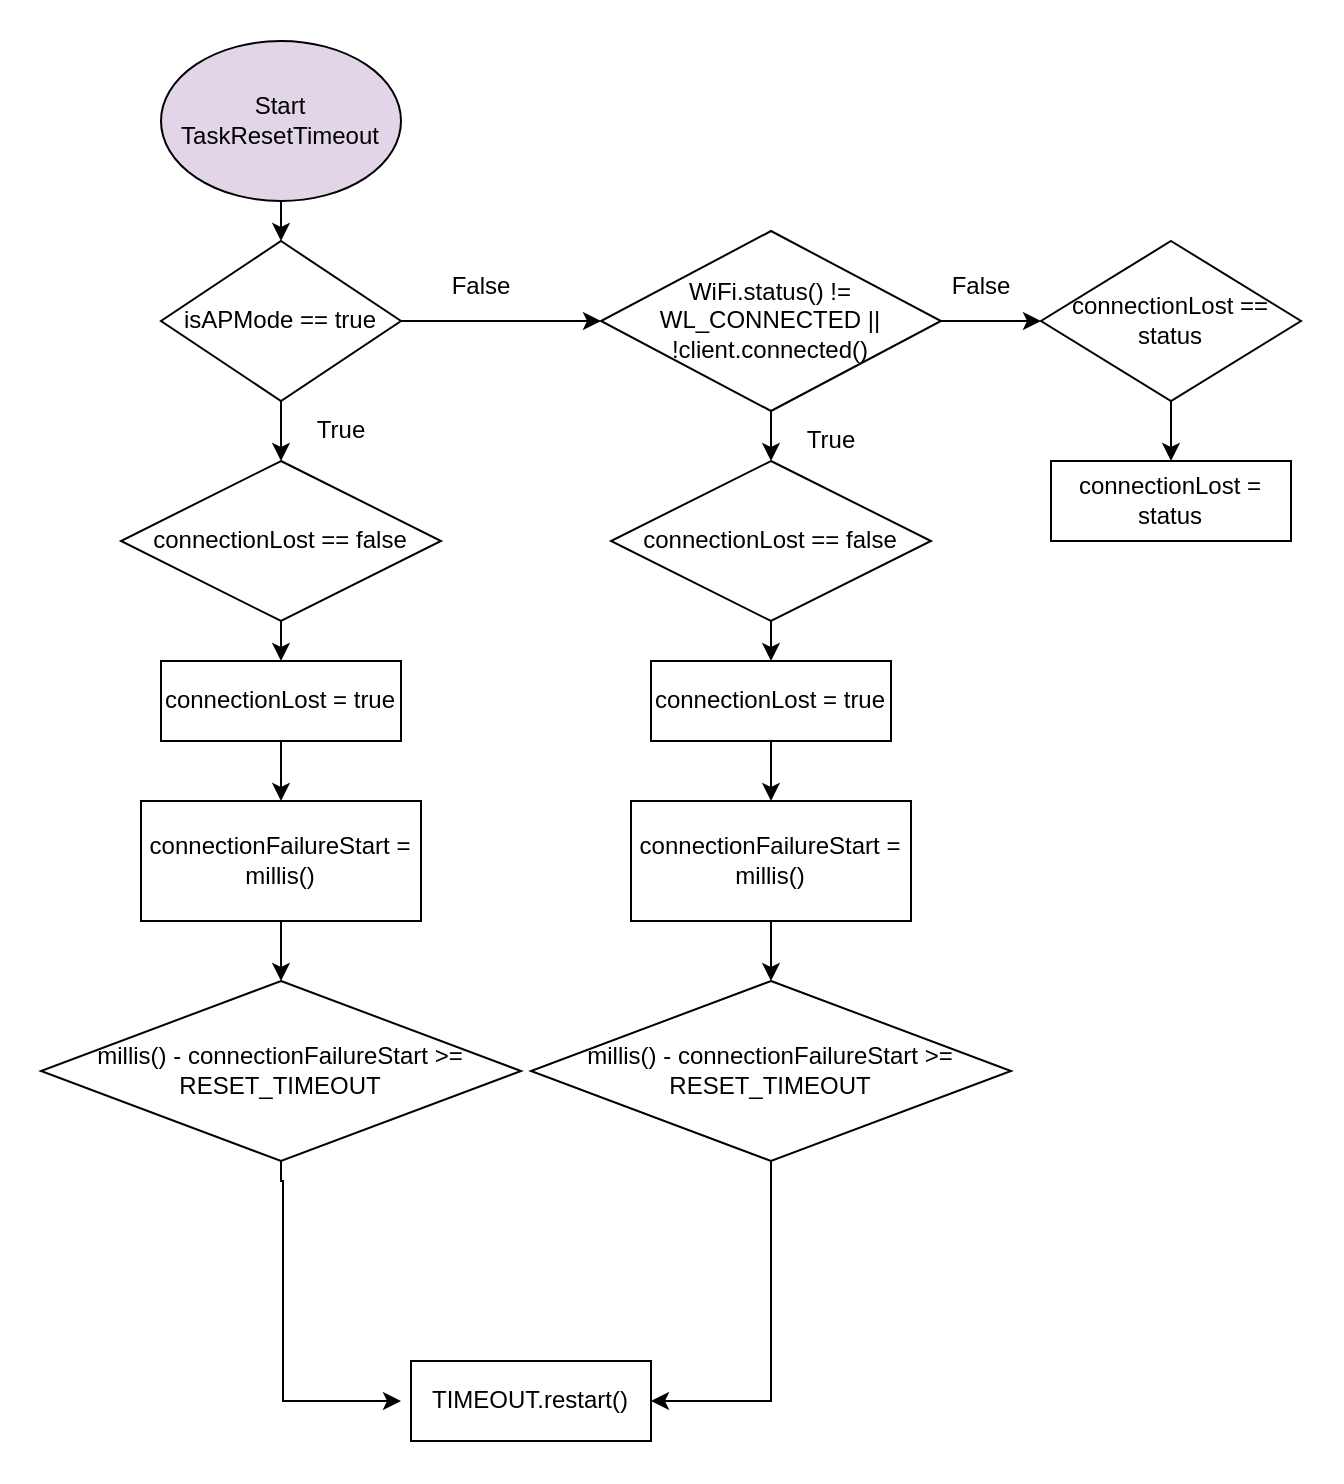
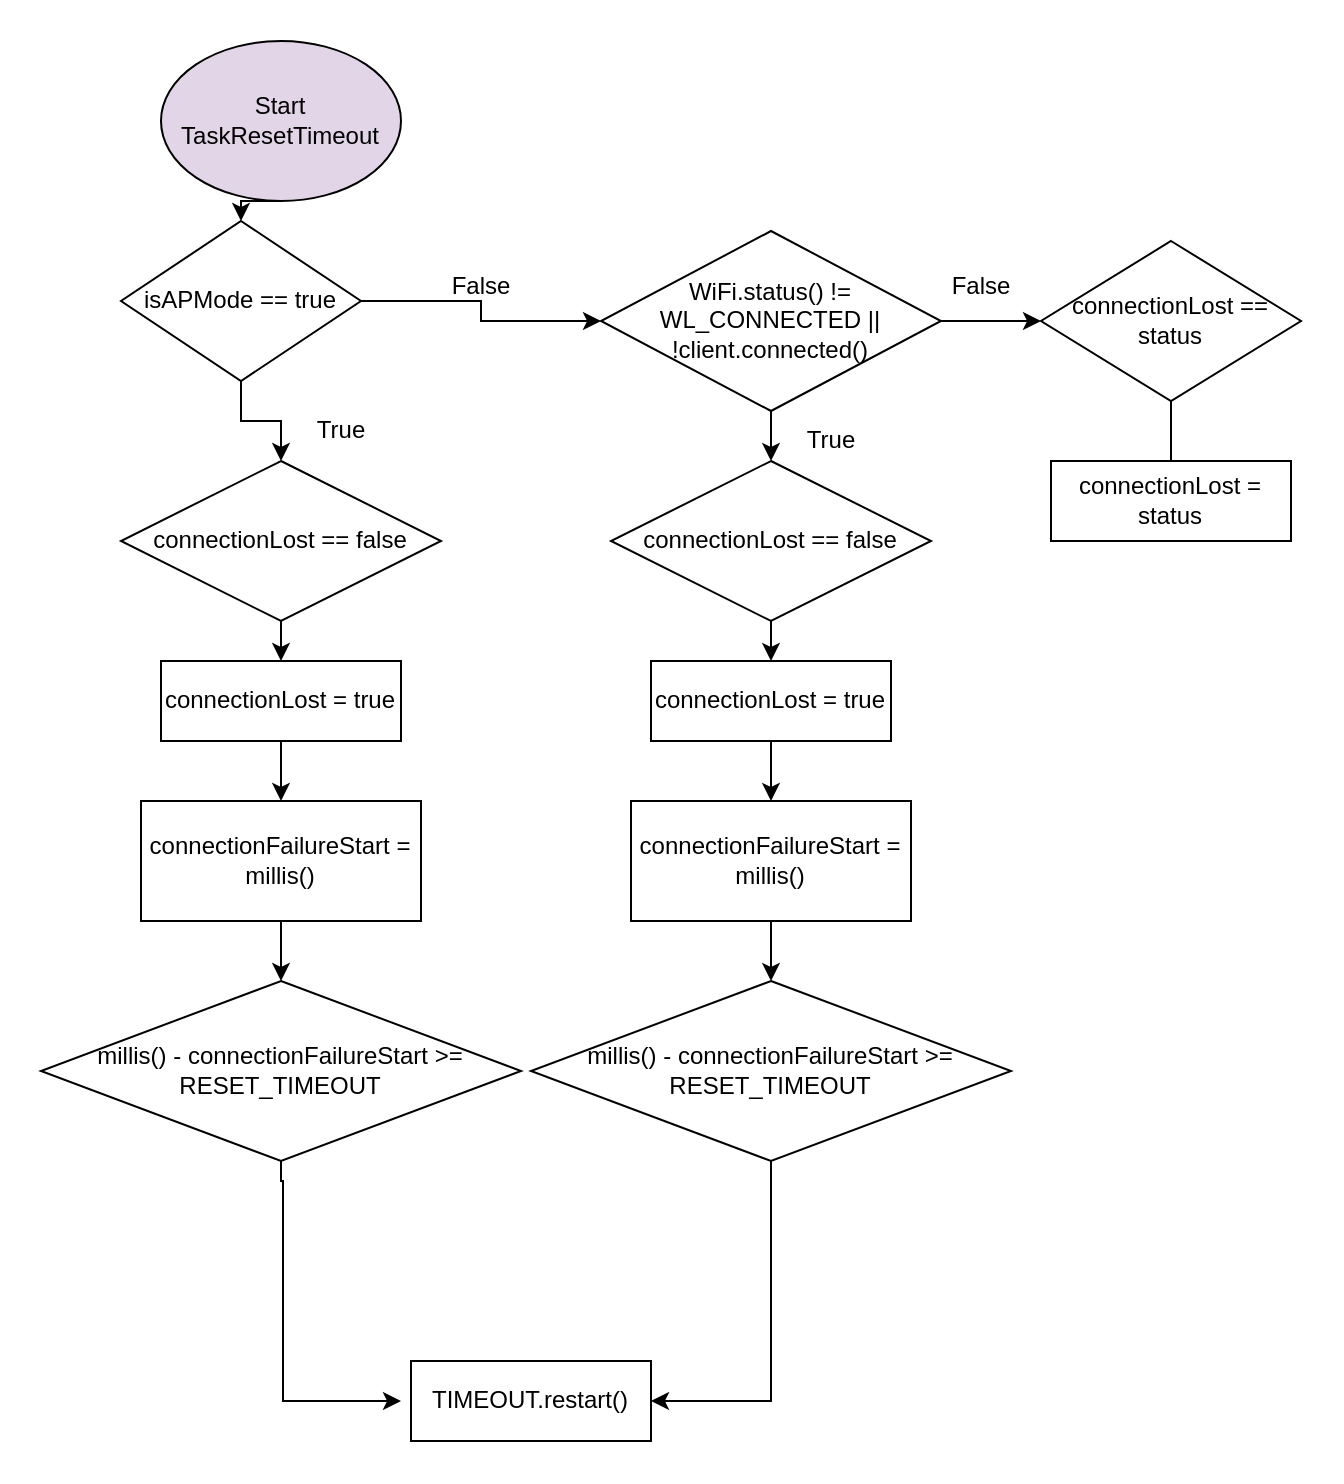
- <mxCell id="6" value="&lt;p style=&quot;white-space-collapse: preserve;&quot; dir=&quot;auto&quot;&gt;isAPMode == true&lt;/p&gt;" style="rhombus;whiteSpace=wrap;html=1;" parent="1" vertex="1"><mxGeometry x="80" y="120" width="120" height="80" as="geometry" /></mxCell>
+ <mxCell id="6" value="&lt;p style=&quot;white-space-collapse: preserve;&quot; dir=&quot;auto&quot;&gt;isAPMode == true&lt;/p&gt;" style="rhombus;whiteSpace=wrap;html=1;" parent="1" vertex="1"><mxGeometry x="60" y="110" width="120" height="80" as="geometry" /></mxCell>
- <mxCell id="30" style="edgeStyle=orthogonalEdgeStyle;rounded=0;orthogonalLoop=1;jettySize=auto;html=1;exitX=0.5;exitY=1;exitDx=0;exitDy=0;entryX=0.5;entryY=0;entryDx=0;entryDy=0;" parent="1" source="31" target="33" edge="1"><mxGeometry relative="1" as="geometry" /></mxCell>
+ <mxCell id="30" style="edgeStyle=orthogonalEdgeStyle;rounded=0;orthogonalLoop=1;jettySize=auto;html=1;exitX=0.5;exitY=1;exitDx=0;exitDy=0;entryX=0.5;entryY=0;entryDx=0;entryDy=0;endArrow=none;" parent="1" source="31" target="33" edge="1"><mxGeometry relative="1" as="geometry" /></mxCell>
